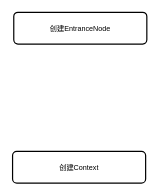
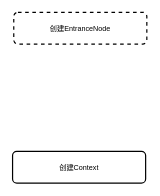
- <mxCell id="2" value="&lt;span style=&quot;font-size: 12px&quot;&gt;创建EntranceNode&lt;/span&gt;" style="rounded=1;whiteSpace=wrap;html=1;absoluteArcSize=1;arcSize=14;strokeWidth=2;" vertex="1" parent="1"><mxGeometry x="22" y="20" width="222" height="53" as="geometry" /></mxCell>
+ <mxCell id="2" value="&lt;span style=&quot;font-size: 12px&quot;&gt;创建EntranceNode&lt;/span&gt;" style="rounded=1;whiteSpace=wrap;html=1;absoluteArcSize=1;arcSize=14;strokeWidth=2;dashed=1;" vertex="1" parent="1"><mxGeometry x="22" y="20" width="222" height="53" as="geometry" /></mxCell>
